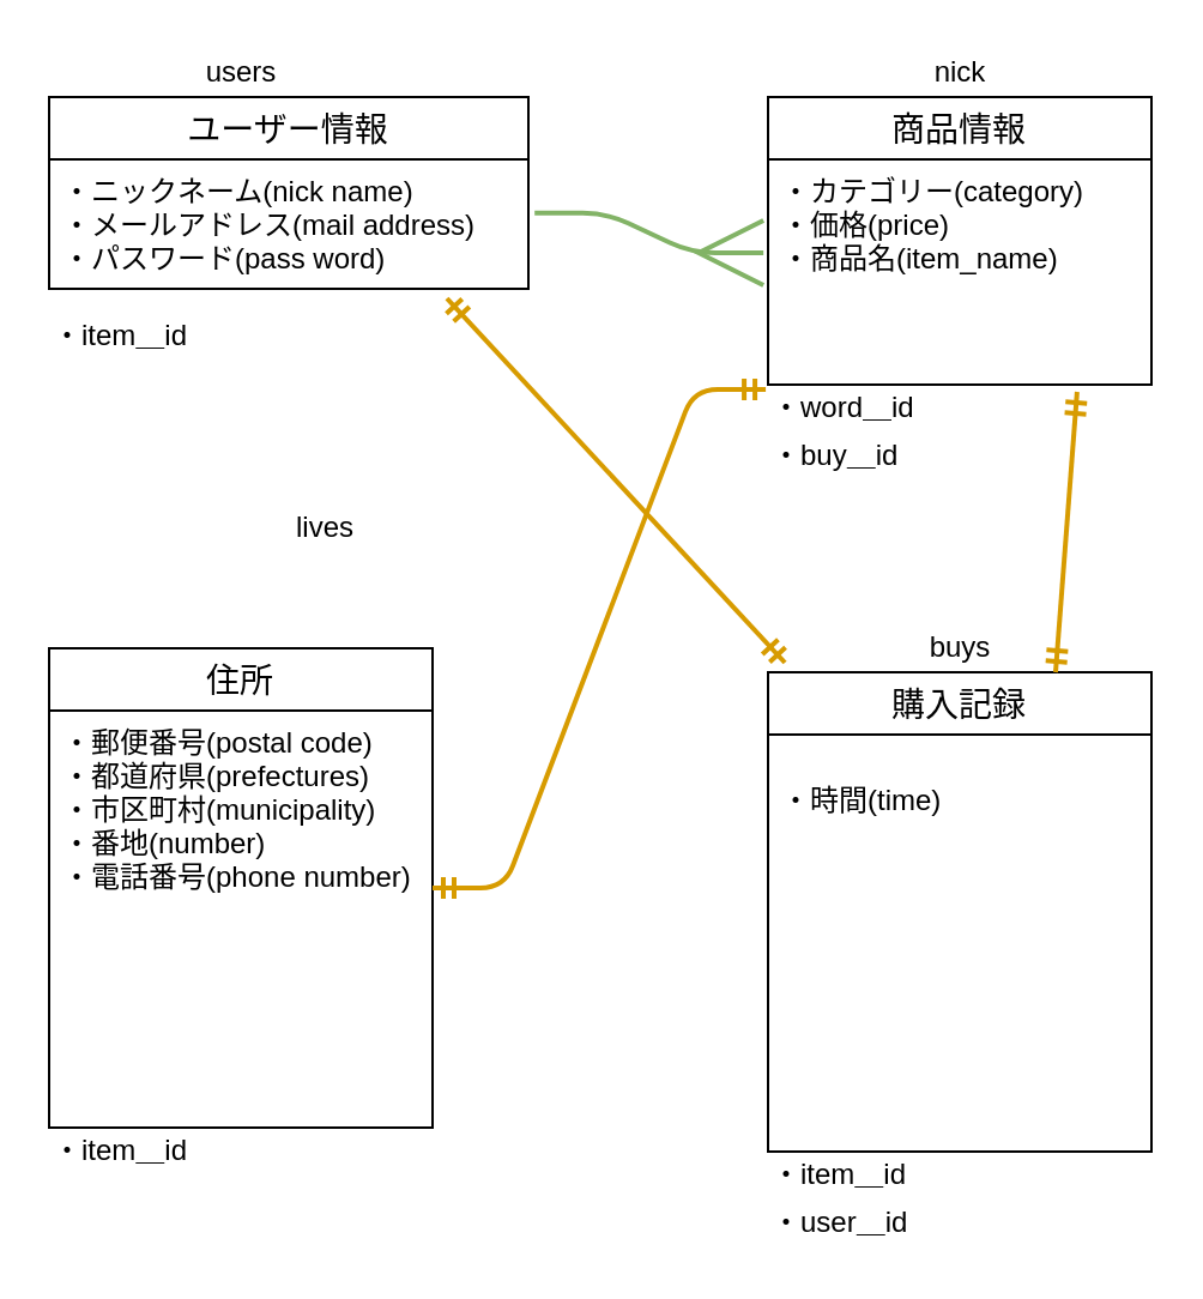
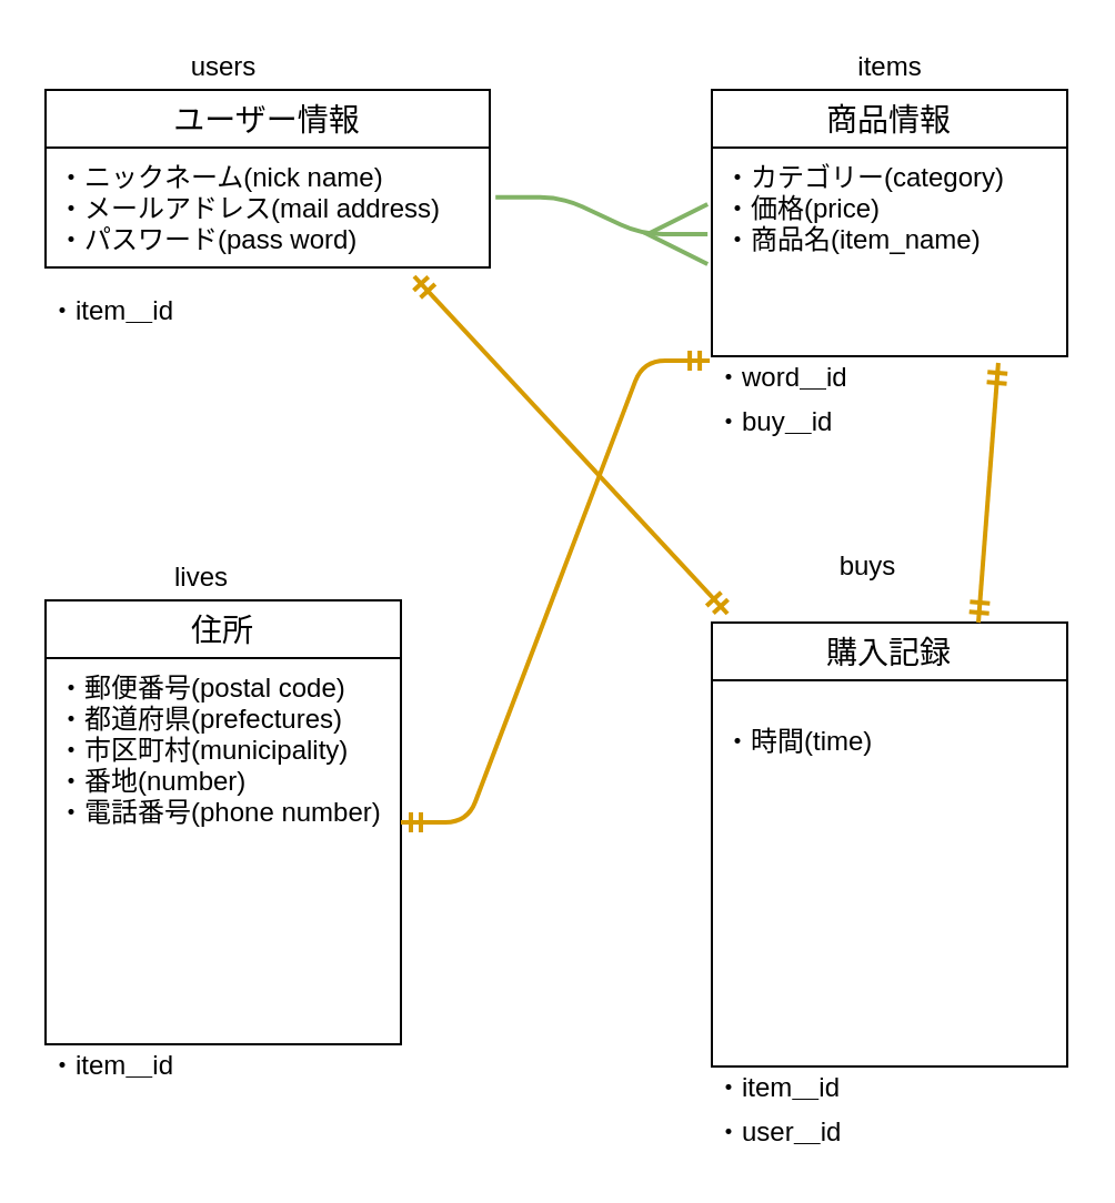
- <mxCell id="13" value="nick" style="text;html=1;align=center;verticalAlign=middle;resizable=0;points=[];autosize=1;" parent="1" vertex="1"><mxGeometry x="380" y="20" width="40" height="20" as="geometry" /></mxCell>
+ <mxCell id="13" value="items" style="text;html=1;align=center;verticalAlign=middle;resizable=0;points=[];autosize=1;" parent="1" vertex="1"><mxGeometry x="380" y="20" width="40" height="20" as="geometry" /></mxCell>
- <mxCell id="14" value="lives" style="text;html=1;align=center;verticalAlign=middle;resizable=0;points=[];autosize=1;" parent="1" vertex="1"><mxGeometry x="115" y="210" width="40" height="20" as="geometry" /></mxCell>
+ <mxCell id="14" value="lives" style="text;html=1;align=center;verticalAlign=middle;resizable=0;points=[];autosize=1;" parent="1" vertex="1"><mxGeometry x="70" y="250" width="40" height="20" as="geometry" /></mxCell>
- <mxCell id="15" value="buys" style="text;html=1;align=center;verticalAlign=middle;resizable=0;points=[];autosize=1;" parent="1" vertex="1"><mxGeometry x="380" y="260" width="40" height="20" as="geometry" /></mxCell>
+ <mxCell id="15" value="buys" style="text;html=1;align=center;verticalAlign=middle;resizable=0;points=[];autosize=1;" parent="1" vertex="1"><mxGeometry x="370" y="245" width="40" height="20" as="geometry" /></mxCell>
